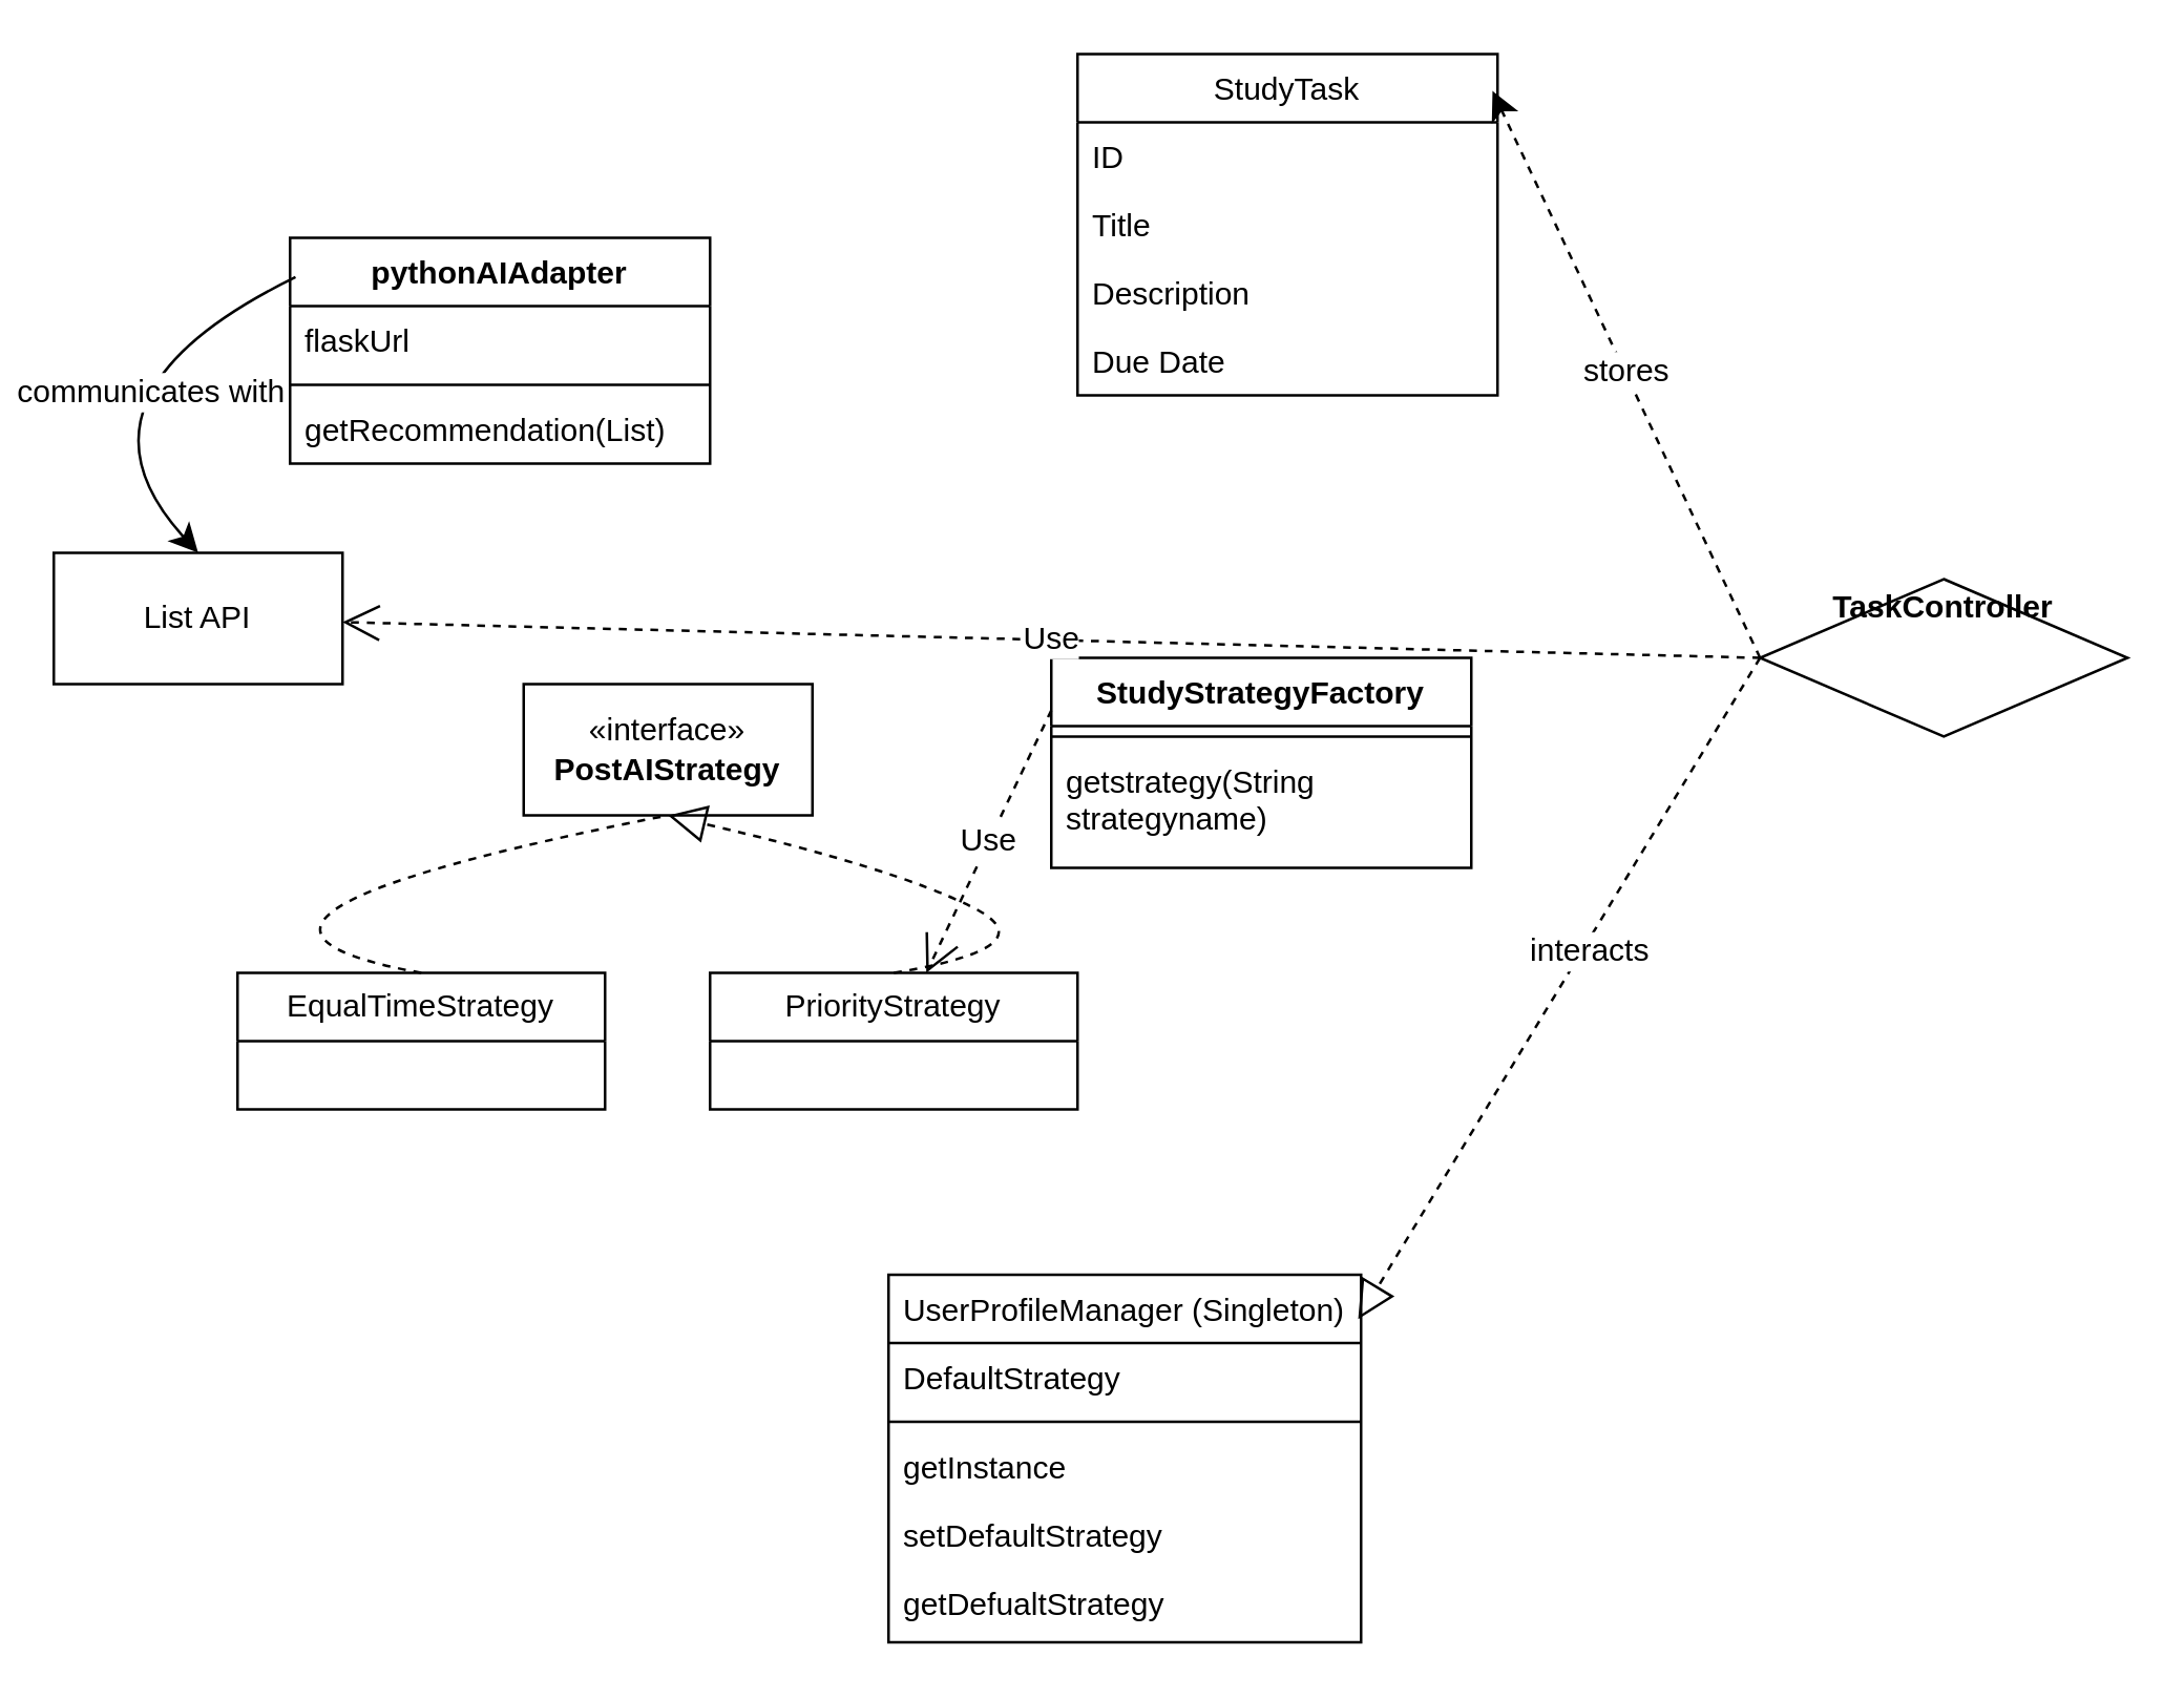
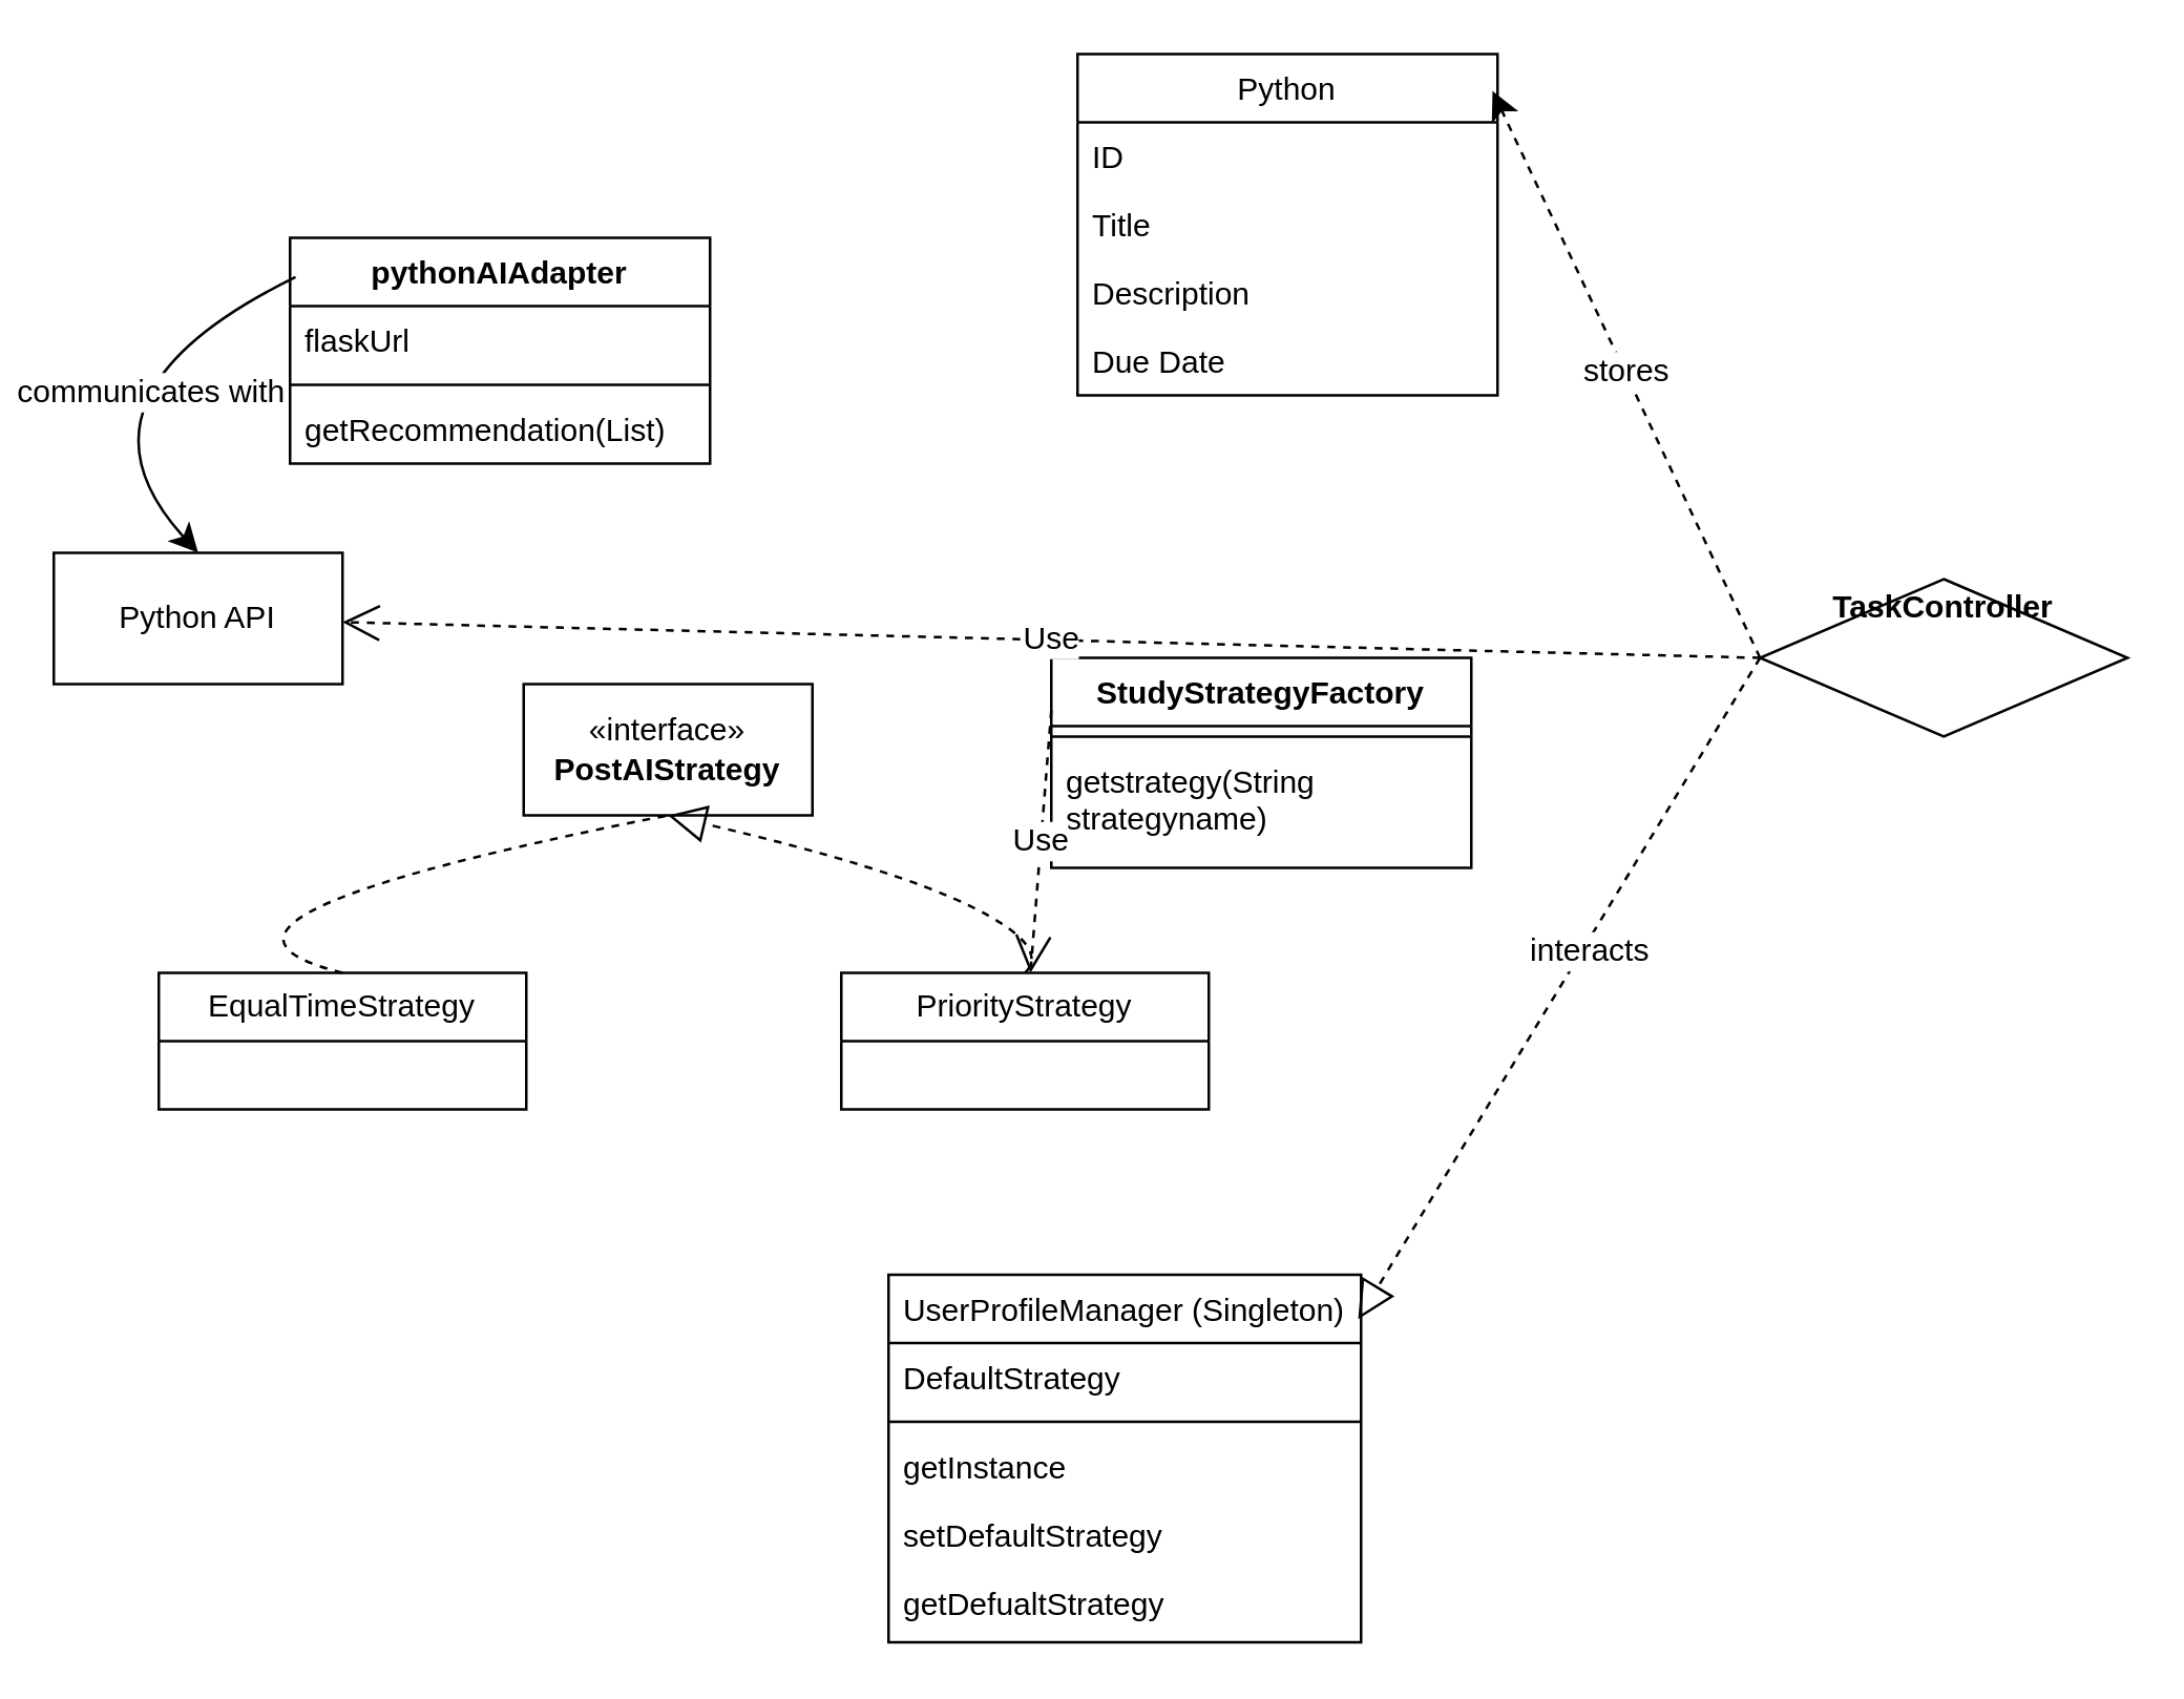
- <mxCell id="2" value="StudyTask" style="swimlane;fontStyle=0;align=center;verticalAlign=top;childLayout=stackLayout;horizontal=1;startSize=26;horizontalStack=0;resizeParent=1;resizeLast=0;collapsible=1;marginBottom=0;rounded=0;shadow=0;strokeWidth=1;" parent="1" vertex="1"><mxGeometry x="410" y="20" width="160" height="130" as="geometry"><mxRectangle x="550" y="140" width="160" height="26" as="alternateBounds" /></mxGeometry></mxCell>
+ <mxCell id="2" value="Python" style="swimlane;fontStyle=0;align=center;verticalAlign=top;childLayout=stackLayout;horizontal=1;startSize=26;horizontalStack=0;resizeParent=1;resizeLast=0;collapsible=1;marginBottom=0;rounded=0;shadow=0;strokeWidth=1;" parent="1" vertex="1"><mxGeometry x="410" y="20" width="160" height="130" as="geometry"><mxRectangle x="550" y="140" width="160" height="26" as="alternateBounds" /></mxGeometry></mxCell>
- <mxCell id="25" value="List API" style="html=1;whiteSpace=wrap;" vertex="1" parent="1"><mxGeometry x="20" y="210" width="110" height="50" as="geometry" /></mxCell>
+ <mxCell id="25" value="Python API" style="html=1;whiteSpace=wrap;" vertex="1" parent="1"><mxGeometry x="20" y="210" width="110" height="50" as="geometry" /></mxCell>
- <mxCell id="17" value="EqualTimeStrategy" style="swimlane;fontStyle=0;childLayout=stackLayout;horizontal=1;startSize=26;fillColor=none;horizontalStack=0;resizeParent=1;resizeParentMax=0;resizeLast=0;collapsible=1;marginBottom=0;whiteSpace=wrap;html=1;" vertex="1" parent="1"><mxGeometry x="90" y="370" width="140" height="52" as="geometry" /></mxCell>
+ <mxCell id="17" value="EqualTimeStrategy" style="swimlane;fontStyle=0;childLayout=stackLayout;horizontal=1;startSize=26;fillColor=none;horizontalStack=0;resizeParent=1;resizeParentMax=0;resizeLast=0;collapsible=1;marginBottom=0;whiteSpace=wrap;html=1;" vertex="1" parent="1"><mxGeometry x="60" y="370" width="140" height="52" as="geometry" /></mxCell>
- <mxCell id="18" value="PriorityStrategy" style="swimlane;fontStyle=0;childLayout=stackLayout;horizontal=1;startSize=26;fillColor=none;horizontalStack=0;resizeParent=1;resizeParentMax=0;resizeLast=0;collapsible=1;marginBottom=0;whiteSpace=wrap;html=1;" vertex="1" parent="1"><mxGeometry x="270" y="370" width="140" height="52" as="geometry" /></mxCell>
+ <mxCell id="18" value="PriorityStrategy" style="swimlane;fontStyle=0;childLayout=stackLayout;horizontal=1;startSize=26;fillColor=none;horizontalStack=0;resizeParent=1;resizeParentMax=0;resizeLast=0;collapsible=1;marginBottom=0;whiteSpace=wrap;html=1;" vertex="1" parent="1"><mxGeometry x="320" y="370" width="140" height="52" as="geometry" /></mxCell>
